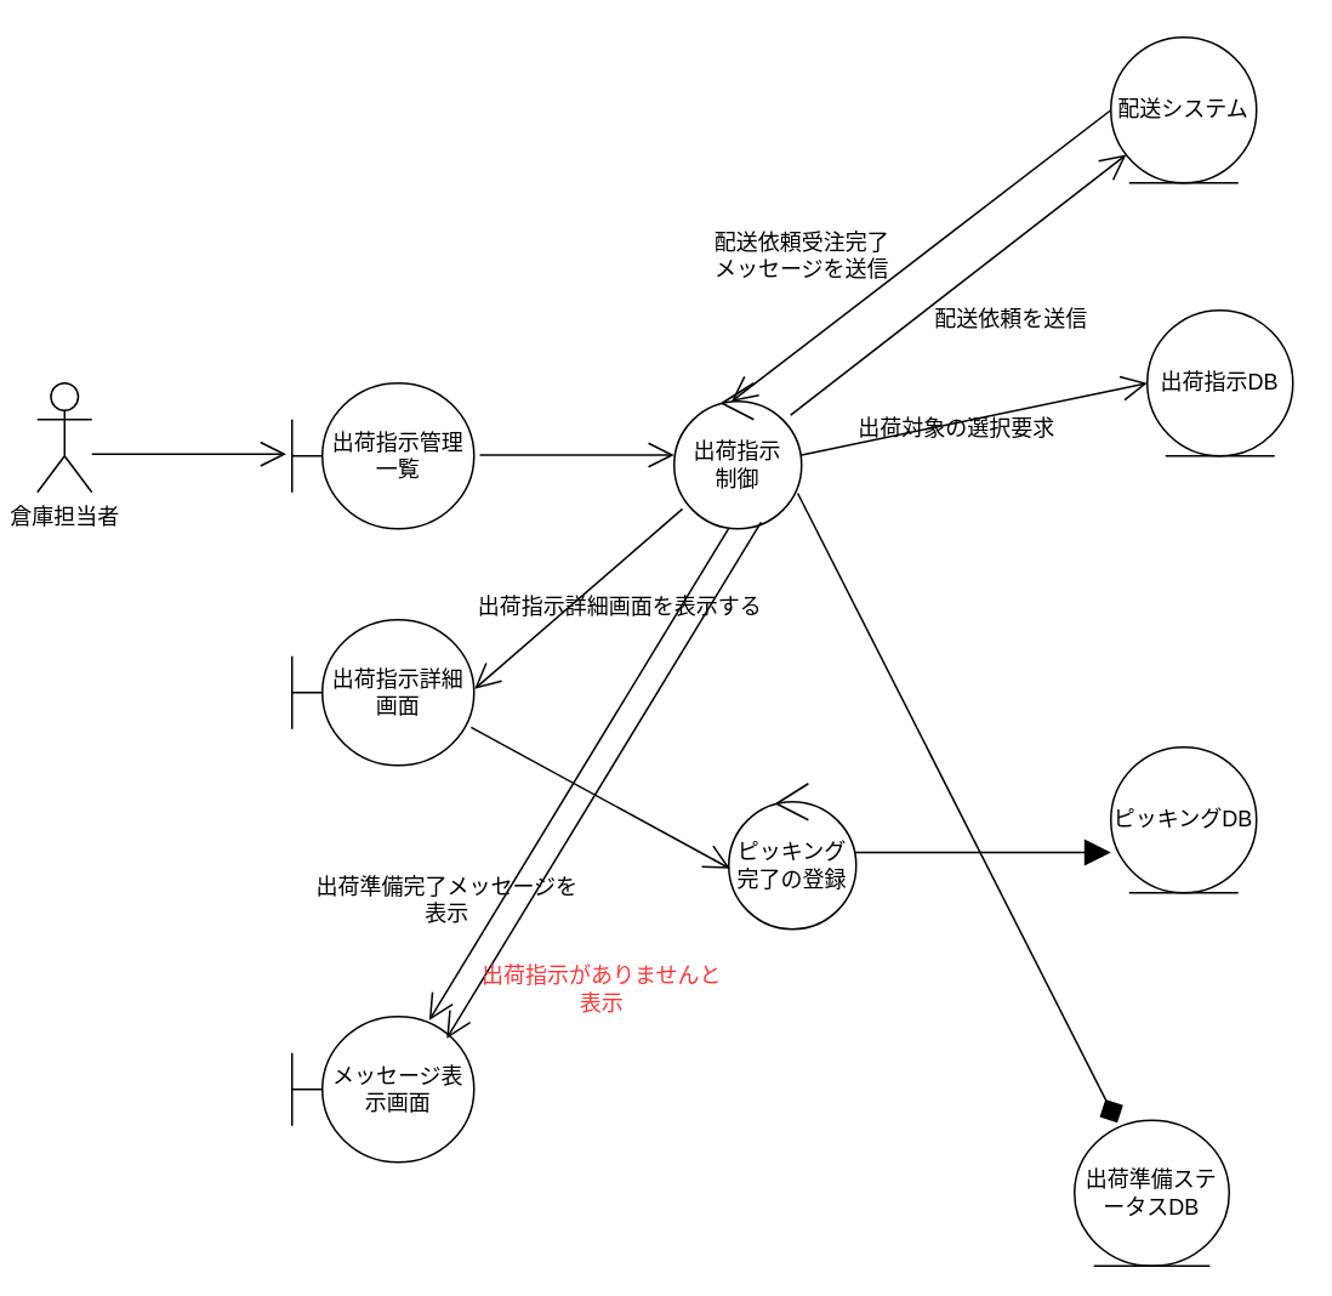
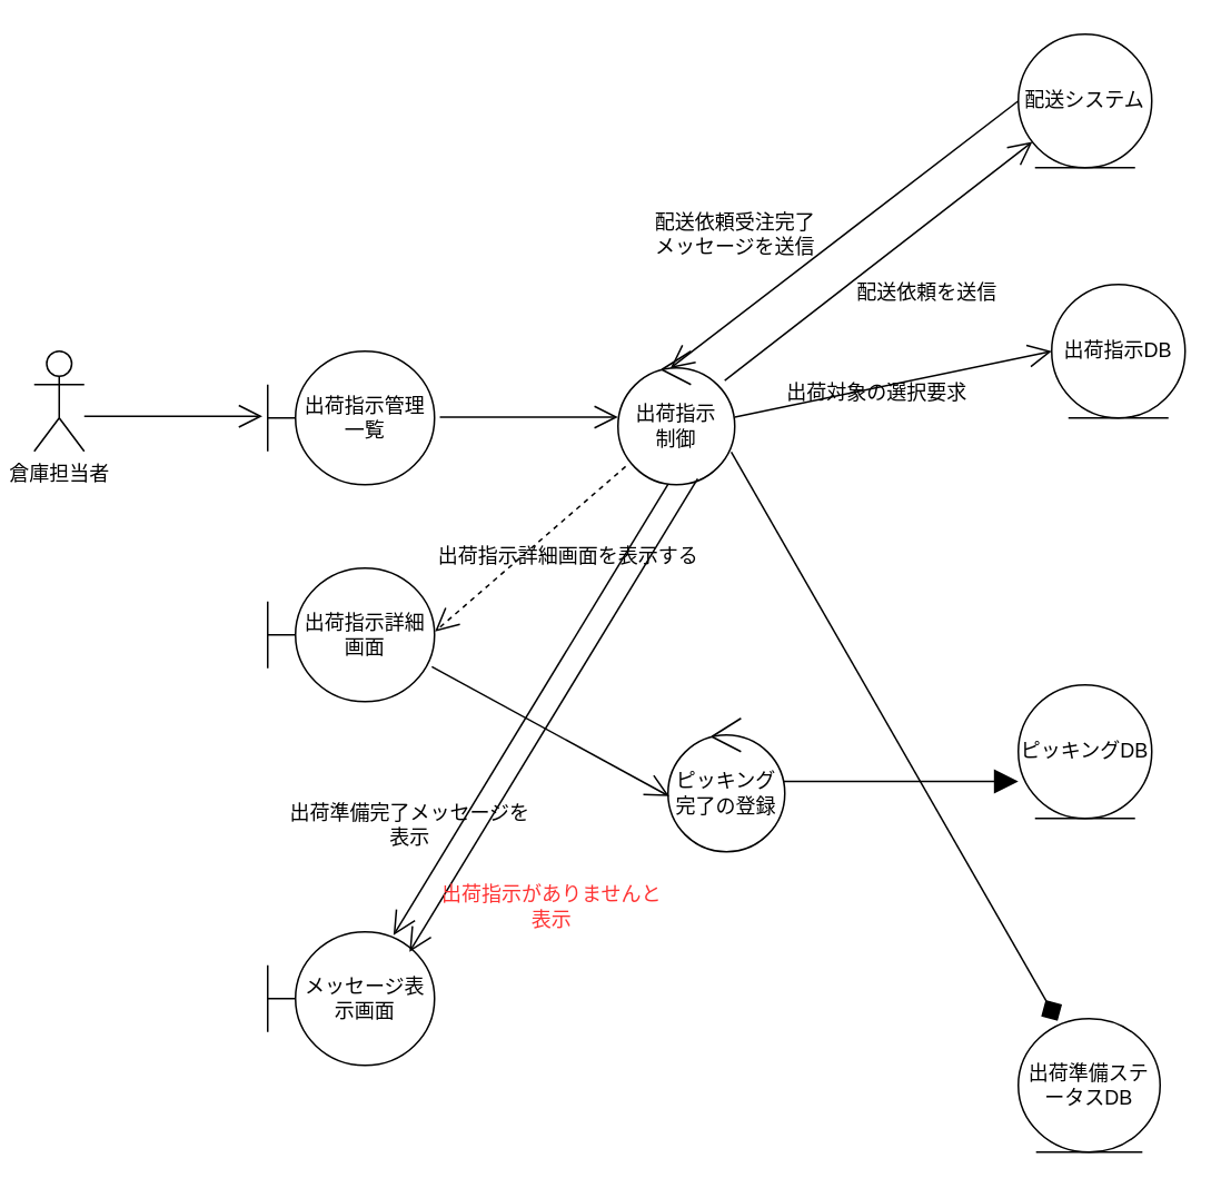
- <mxCell id="10" value="" style="endArrow=open;endFill=1;endSize=12;html=1;entryX=1.003;entryY=0.475;entryDx=0;entryDy=0;entryPerimeter=0;exitX=0.065;exitY=0.864;exitDx=0;exitDy=0;exitPerimeter=0;" edge="1" parent="1" source="4" target="9"><mxGeometry width="160" relative="1" as="geometry"><mxPoint x="410" y="290" as="sourcePoint" /><mxPoint x="480" y="450" as="targetPoint" /></mxGeometry></mxCell>
+ <mxCell id="10" value="" style="endArrow=open;endFill=1;endSize=12;html=1;entryX=1.003;entryY=0.475;entryDx=0;entryDy=0;entryPerimeter=0;exitX=0.065;exitY=0.864;exitDx=0;exitDy=0;exitPerimeter=0;dashed=1;" edge="1" parent="1" source="4" target="9"><mxGeometry width="160" relative="1" as="geometry"><mxPoint x="410" y="290" as="sourcePoint" /><mxPoint x="480" y="450" as="targetPoint" /></mxGeometry></mxCell>
- <mxCell id="16" value="出荷準備ステータスDB" style="ellipse;shape=umlEntity;whiteSpace=wrap;html=1;" vertex="1" parent="1"><mxGeometry x="590" y="615" width="85" height="80" as="geometry" /></mxCell>
+ <mxCell id="16" value="出荷準備ステータスDB" style="ellipse;shape=umlEntity;whiteSpace=wrap;html=1;" vertex="1" parent="1"><mxGeometry x="610" y="610" width="85" height="80" as="geometry" /></mxCell>
